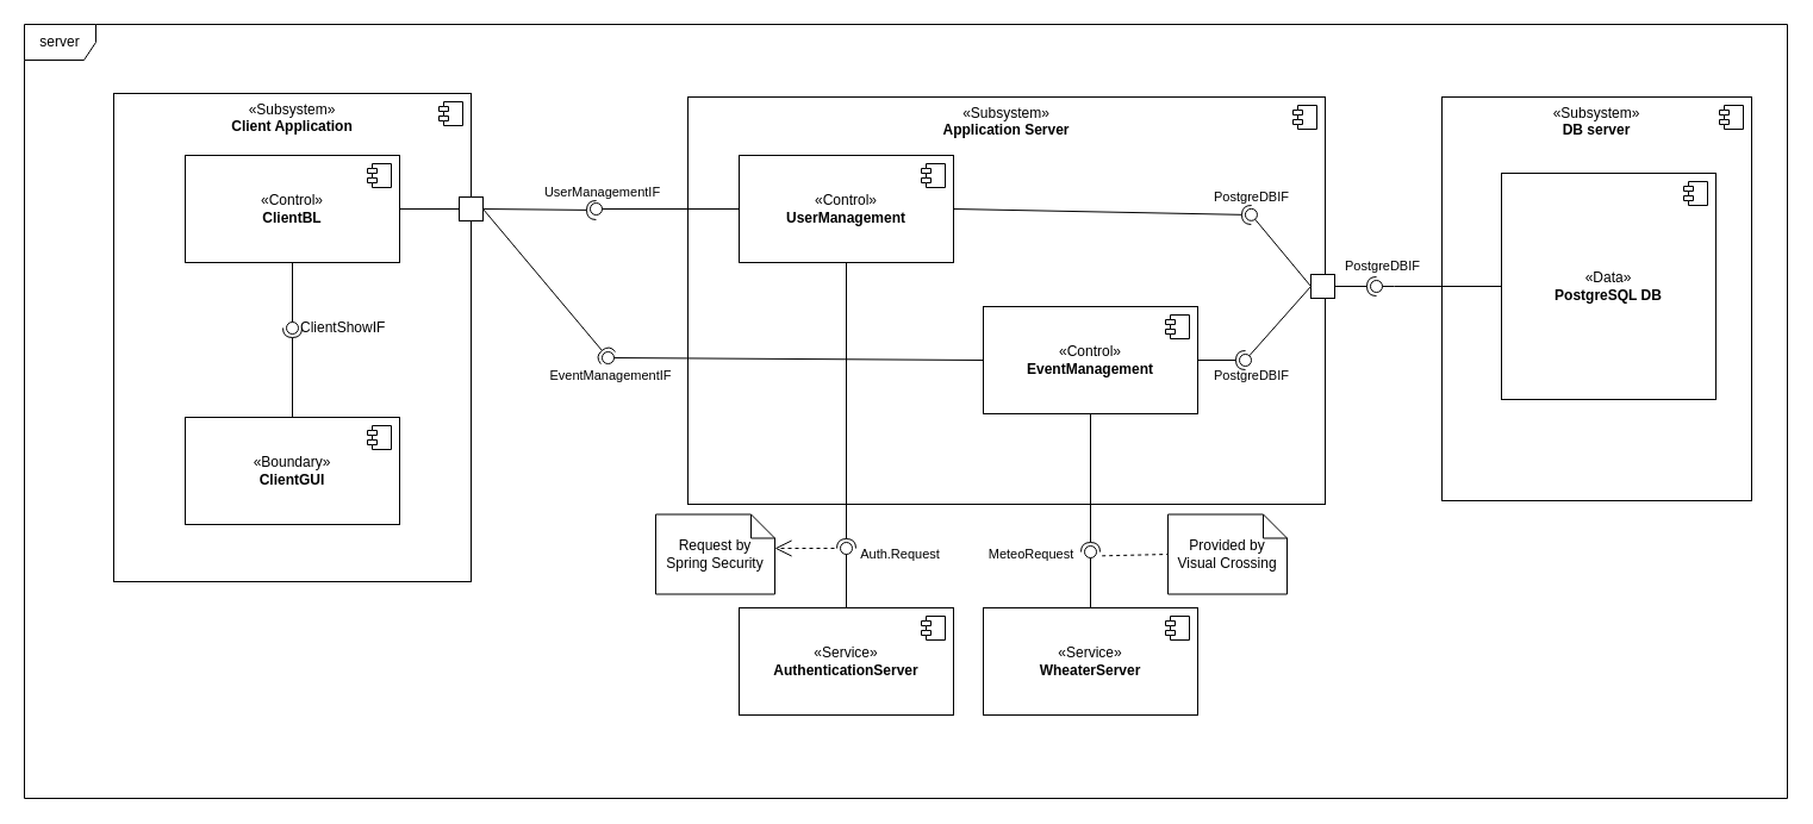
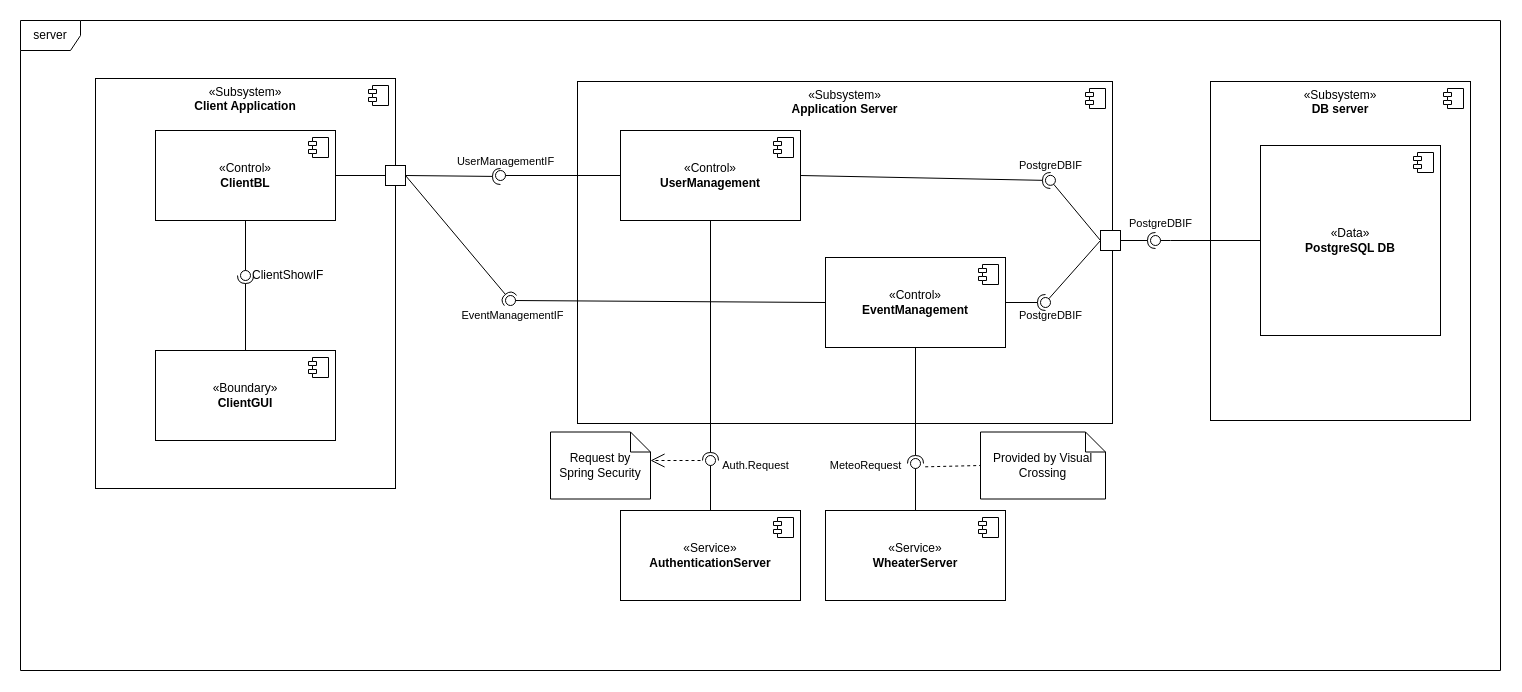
- <mxCell id="65" value="Provided by Visual Crossing" style="shape=note;size=20;whiteSpace=wrap;html=1;" vertex="1" parent="1"><mxGeometry x="980" y="431.5" width="100" height="67" as="geometry" /></mxCell>
+ <mxCell id="65" value="Provided by Visual Crossing" style="shape=note;size=20;whiteSpace=wrap;html=1;" vertex="1" parent="1"><mxGeometry x="980" y="431.5" width="125" height="67" as="geometry" /></mxCell>
